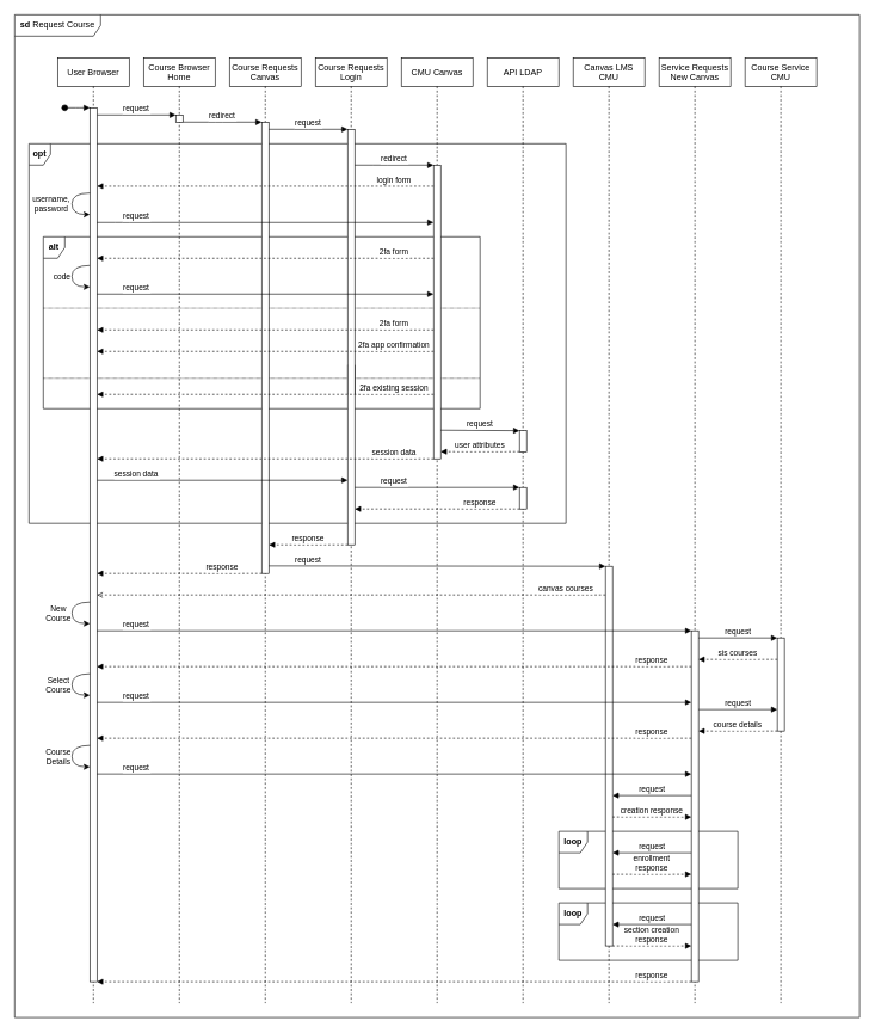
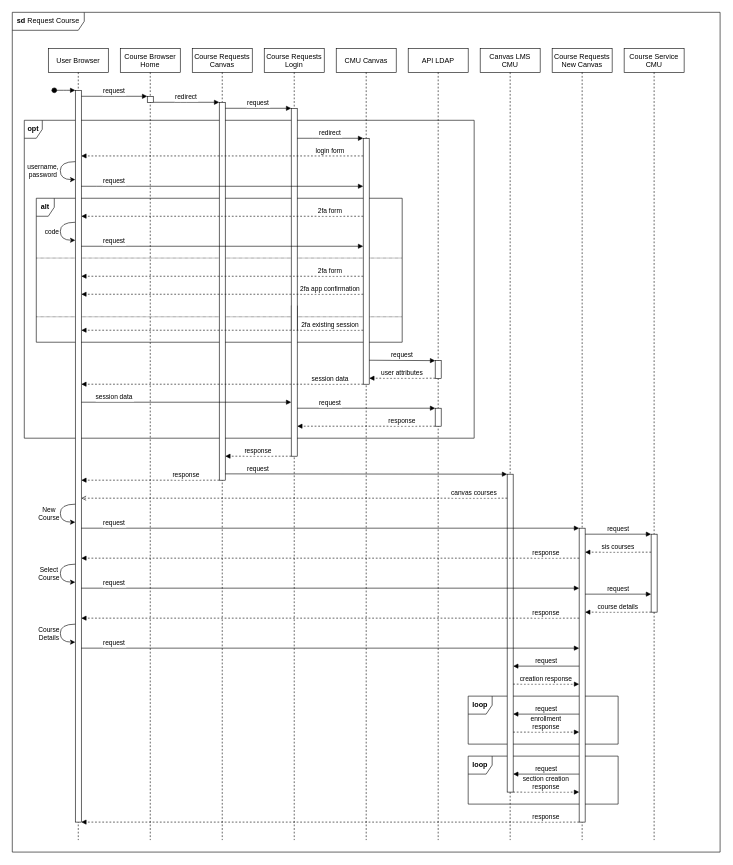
- <mxCell id="59" value="Service Requests&#10;New Canvas" style="shape=umlLifeline;perimeter=lifelinePerimeter;container=1;collapsible=0;recursiveResize=0;rounded=0;shadow=0;strokeWidth=1;" vertex="1" parent="1"><mxGeometry x="920" y="80" width="100" height="1320" as="geometry" /></mxCell>
+ <mxCell id="59" value="Course Requests&#10;New Canvas" style="shape=umlLifeline;perimeter=lifelinePerimeter;container=1;collapsible=0;recursiveResize=0;rounded=0;shadow=0;strokeWidth=1;" vertex="1" parent="1"><mxGeometry x="920" y="80" width="100" height="1320" as="geometry" /></mxCell>
